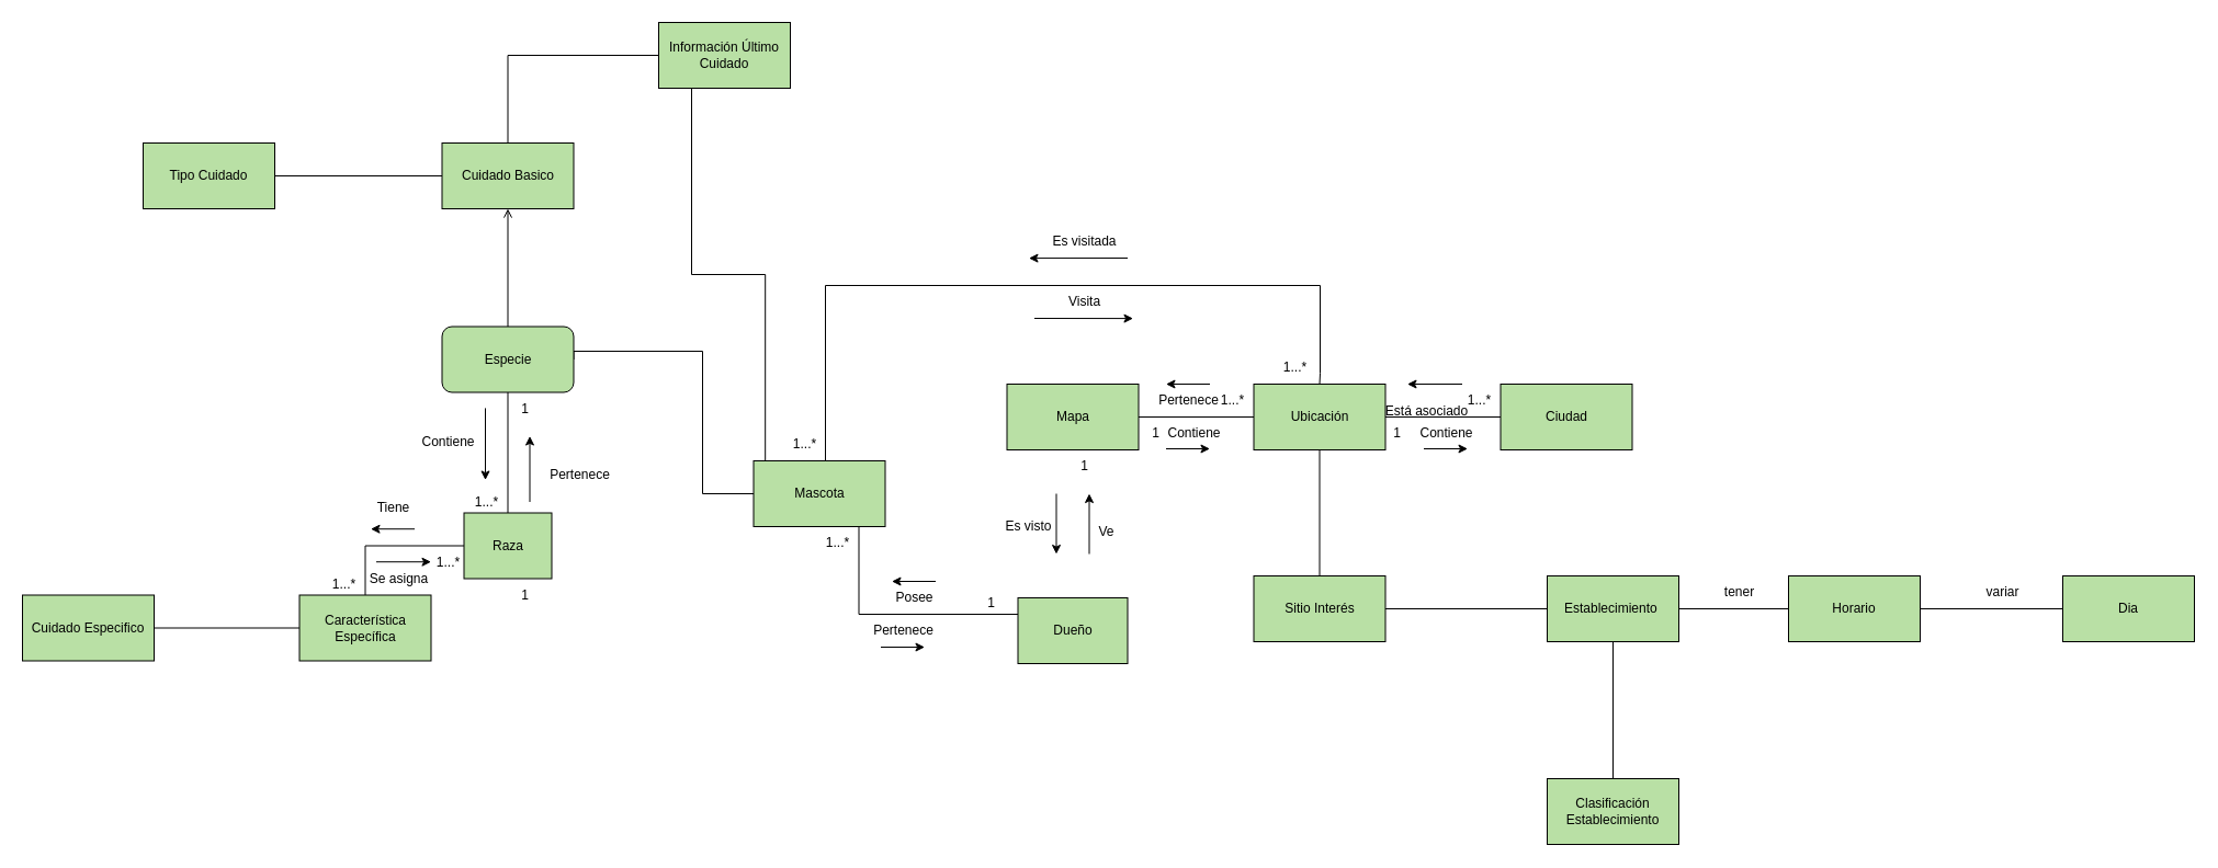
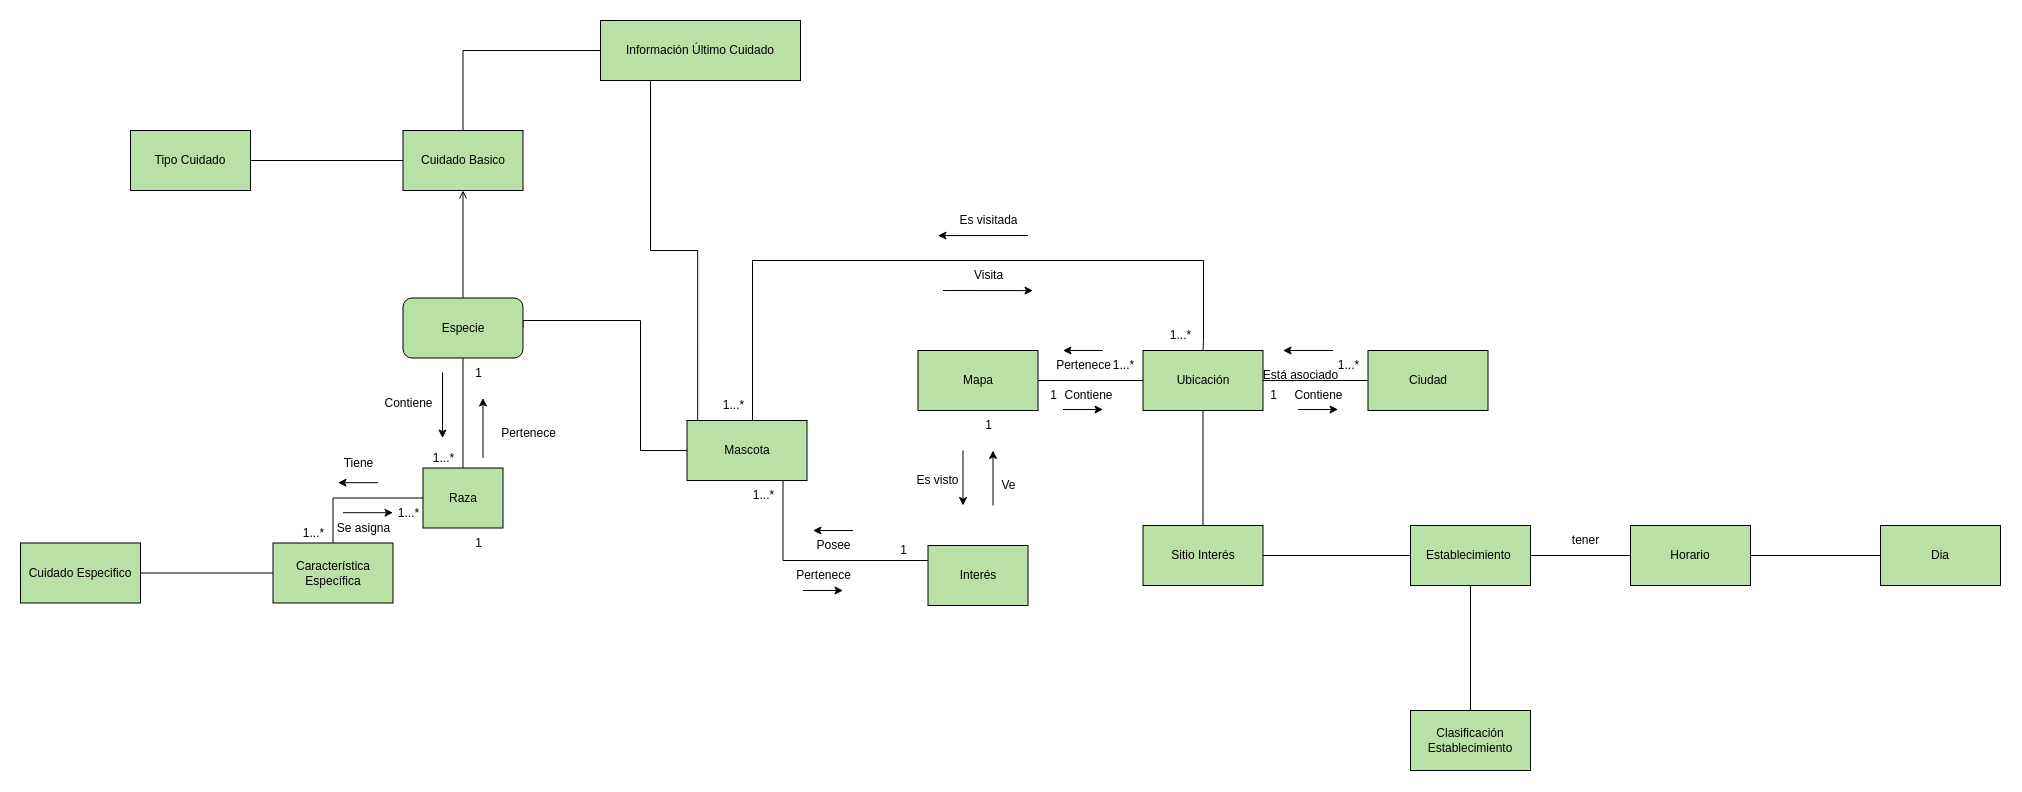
- <mxCell id="76" value="Información Último Cuidado" style="rounded=0;whiteSpace=wrap;html=1;fillColor=#B9E0A5;" vertex="1" parent="1"><mxGeometry x="600" y="20" width="120" height="60" as="geometry" /></mxCell>
+ <mxCell id="76" value="Información Último Cuidado" style="rounded=0;whiteSpace=wrap;html=1;fillColor=#B9E0A5;" vertex="1" parent="1"><mxGeometry x="600" y="20" width="200" height="60" as="geometry" /></mxCell>
- <mxCell id="78" value="variar" style="text;html=1;align=center;verticalAlign=middle;resizable=0;points=[];autosize=1;strokeColor=none;fillColor=none;" vertex="1" parent="1"><mxGeometry x="1800" y="525" width="50" height="30" as="geometry" /></mxCell>
- <mxCell id="15" value="Dueño" style="rounded=0;whiteSpace=wrap;html=1;fillColor=#B9E0A5;" vertex="1" parent="1"><mxGeometry x="927.5" y="545" width="100" height="60" as="geometry" /></mxCell>
+ <mxCell id="15" value="Interés" style="rounded=0;whiteSpace=wrap;html=1;fillColor=#B9E0A5;" vertex="1" parent="1"><mxGeometry x="927.5" y="545" width="100" height="60" as="geometry" /></mxCell>
